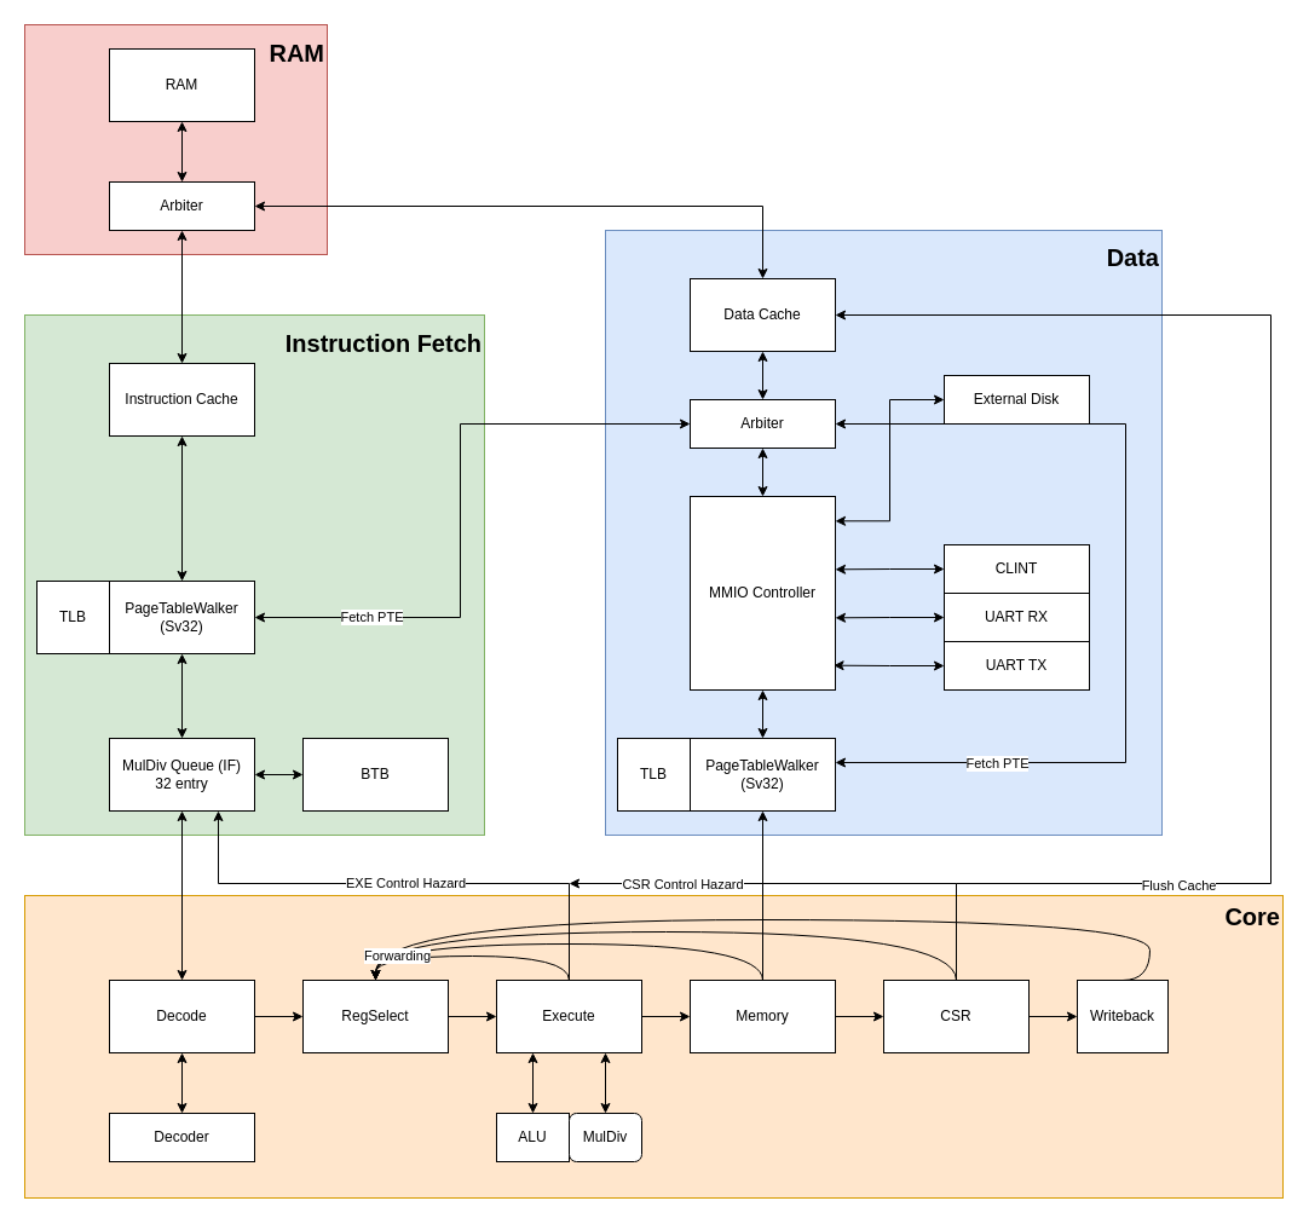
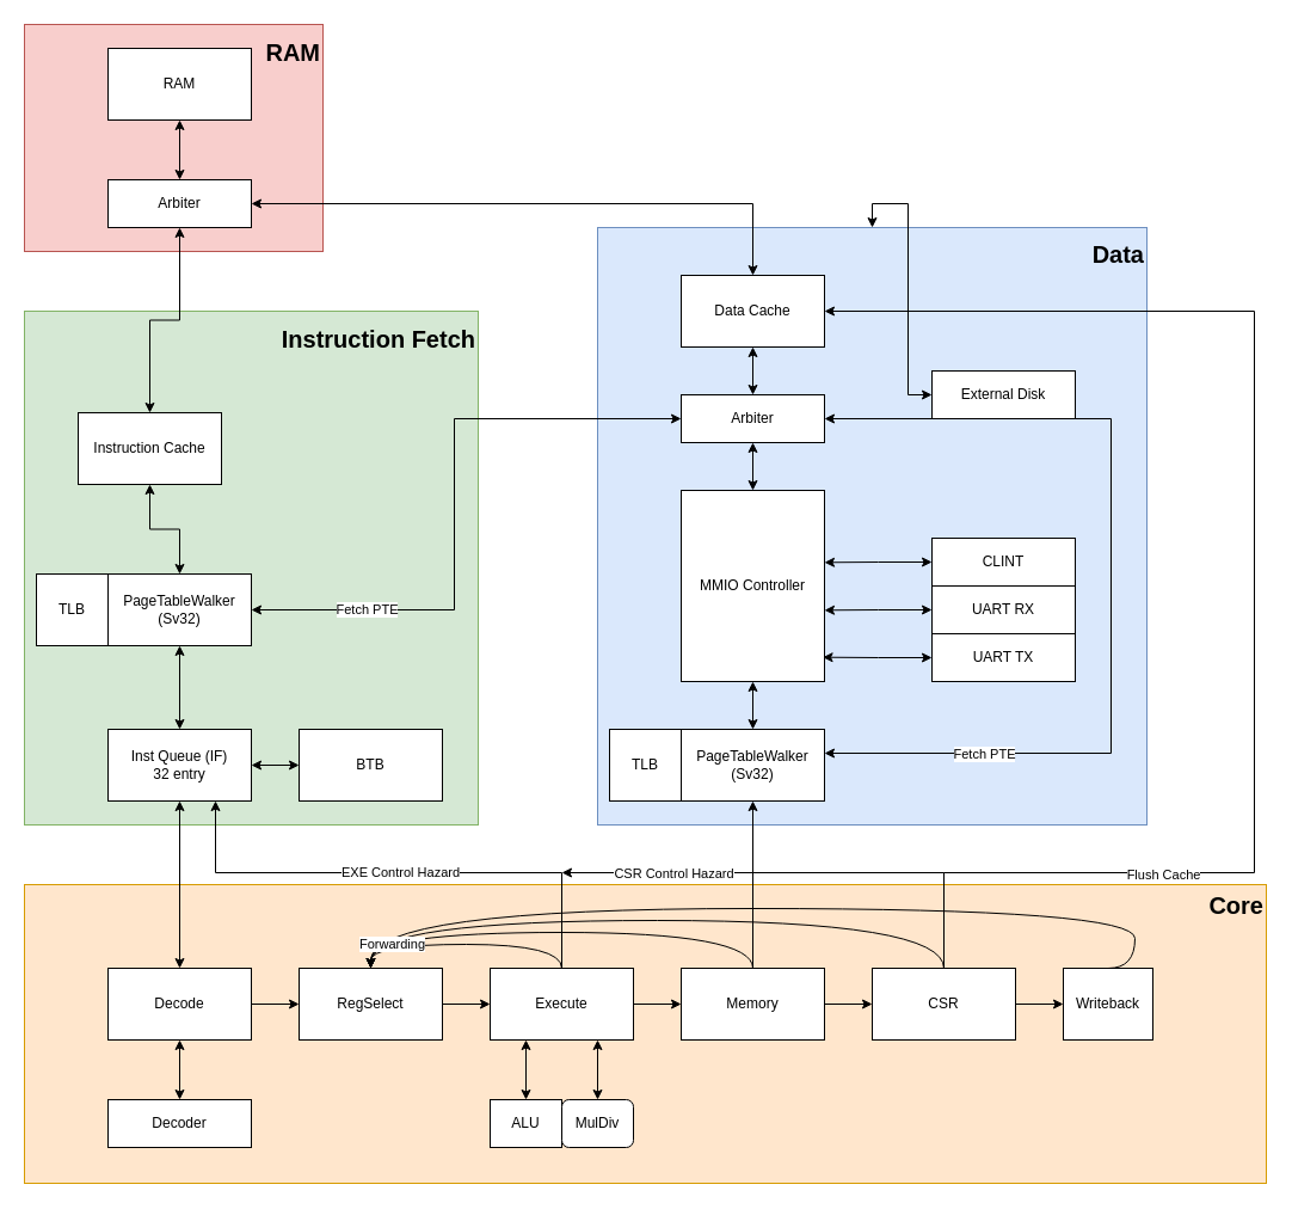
- <mxCell id="28" value="&lt;div&gt;Instruction Cache&lt;/div&gt;" style="rounded=0;whiteSpace=wrap;html=1;" parent="1" vertex="1"><mxGeometry x="90" y="300" width="120" height="60" as="geometry" /></mxCell>
+ <mxCell id="28" value="&lt;div&gt;Instruction Cache&lt;/div&gt;" style="rounded=0;whiteSpace=wrap;html=1;" parent="1" vertex="1"><mxGeometry x="65" y="345" width="120" height="60" as="geometry" /></mxCell>
- <mxCell id="33" style="edgeStyle=orthogonalEdgeStyle;rounded=0;orthogonalLoop=1;jettySize=auto;html=1;exitX=0;exitY=0.5;exitDx=0;exitDy=0;entryX=1;entryY=0.127;entryDx=0;entryDy=0;entryPerimeter=0;startArrow=classic;startFill=1;" parent="1" source="29" target="22" edge="1"><mxGeometry relative="1" as="geometry" /></mxCell>
+ <mxCell id="33" style="edgeStyle=orthogonalEdgeStyle;rounded=0;orthogonalLoop=1;jettySize=auto;html=1;exitX=0;exitY=0.5;exitDx=0;exitDy=0;startArrow=classic;startFill=1;" parent="1" source="29" target="4" edge="1"><mxGeometry relative="1" as="geometry" /></mxCell>
- <mxCell id="19" value="&lt;div&gt;MulDiv Queue (IF)&lt;/div&gt;&lt;div&gt;32 entry&lt;br&gt;&lt;/div&gt;" style="rounded=0;whiteSpace=wrap;html=1;" parent="1" vertex="1"><mxGeometry x="90" y="610" width="120" height="60" as="geometry" /></mxCell>
+ <mxCell id="19" value="&lt;div&gt;Inst Queue (IF)&lt;/div&gt;&lt;div&gt;32 entry&lt;br&gt;&lt;/div&gt;" style="rounded=0;whiteSpace=wrap;html=1;" parent="1" vertex="1"><mxGeometry x="90" y="610" width="120" height="60" as="geometry" /></mxCell>
